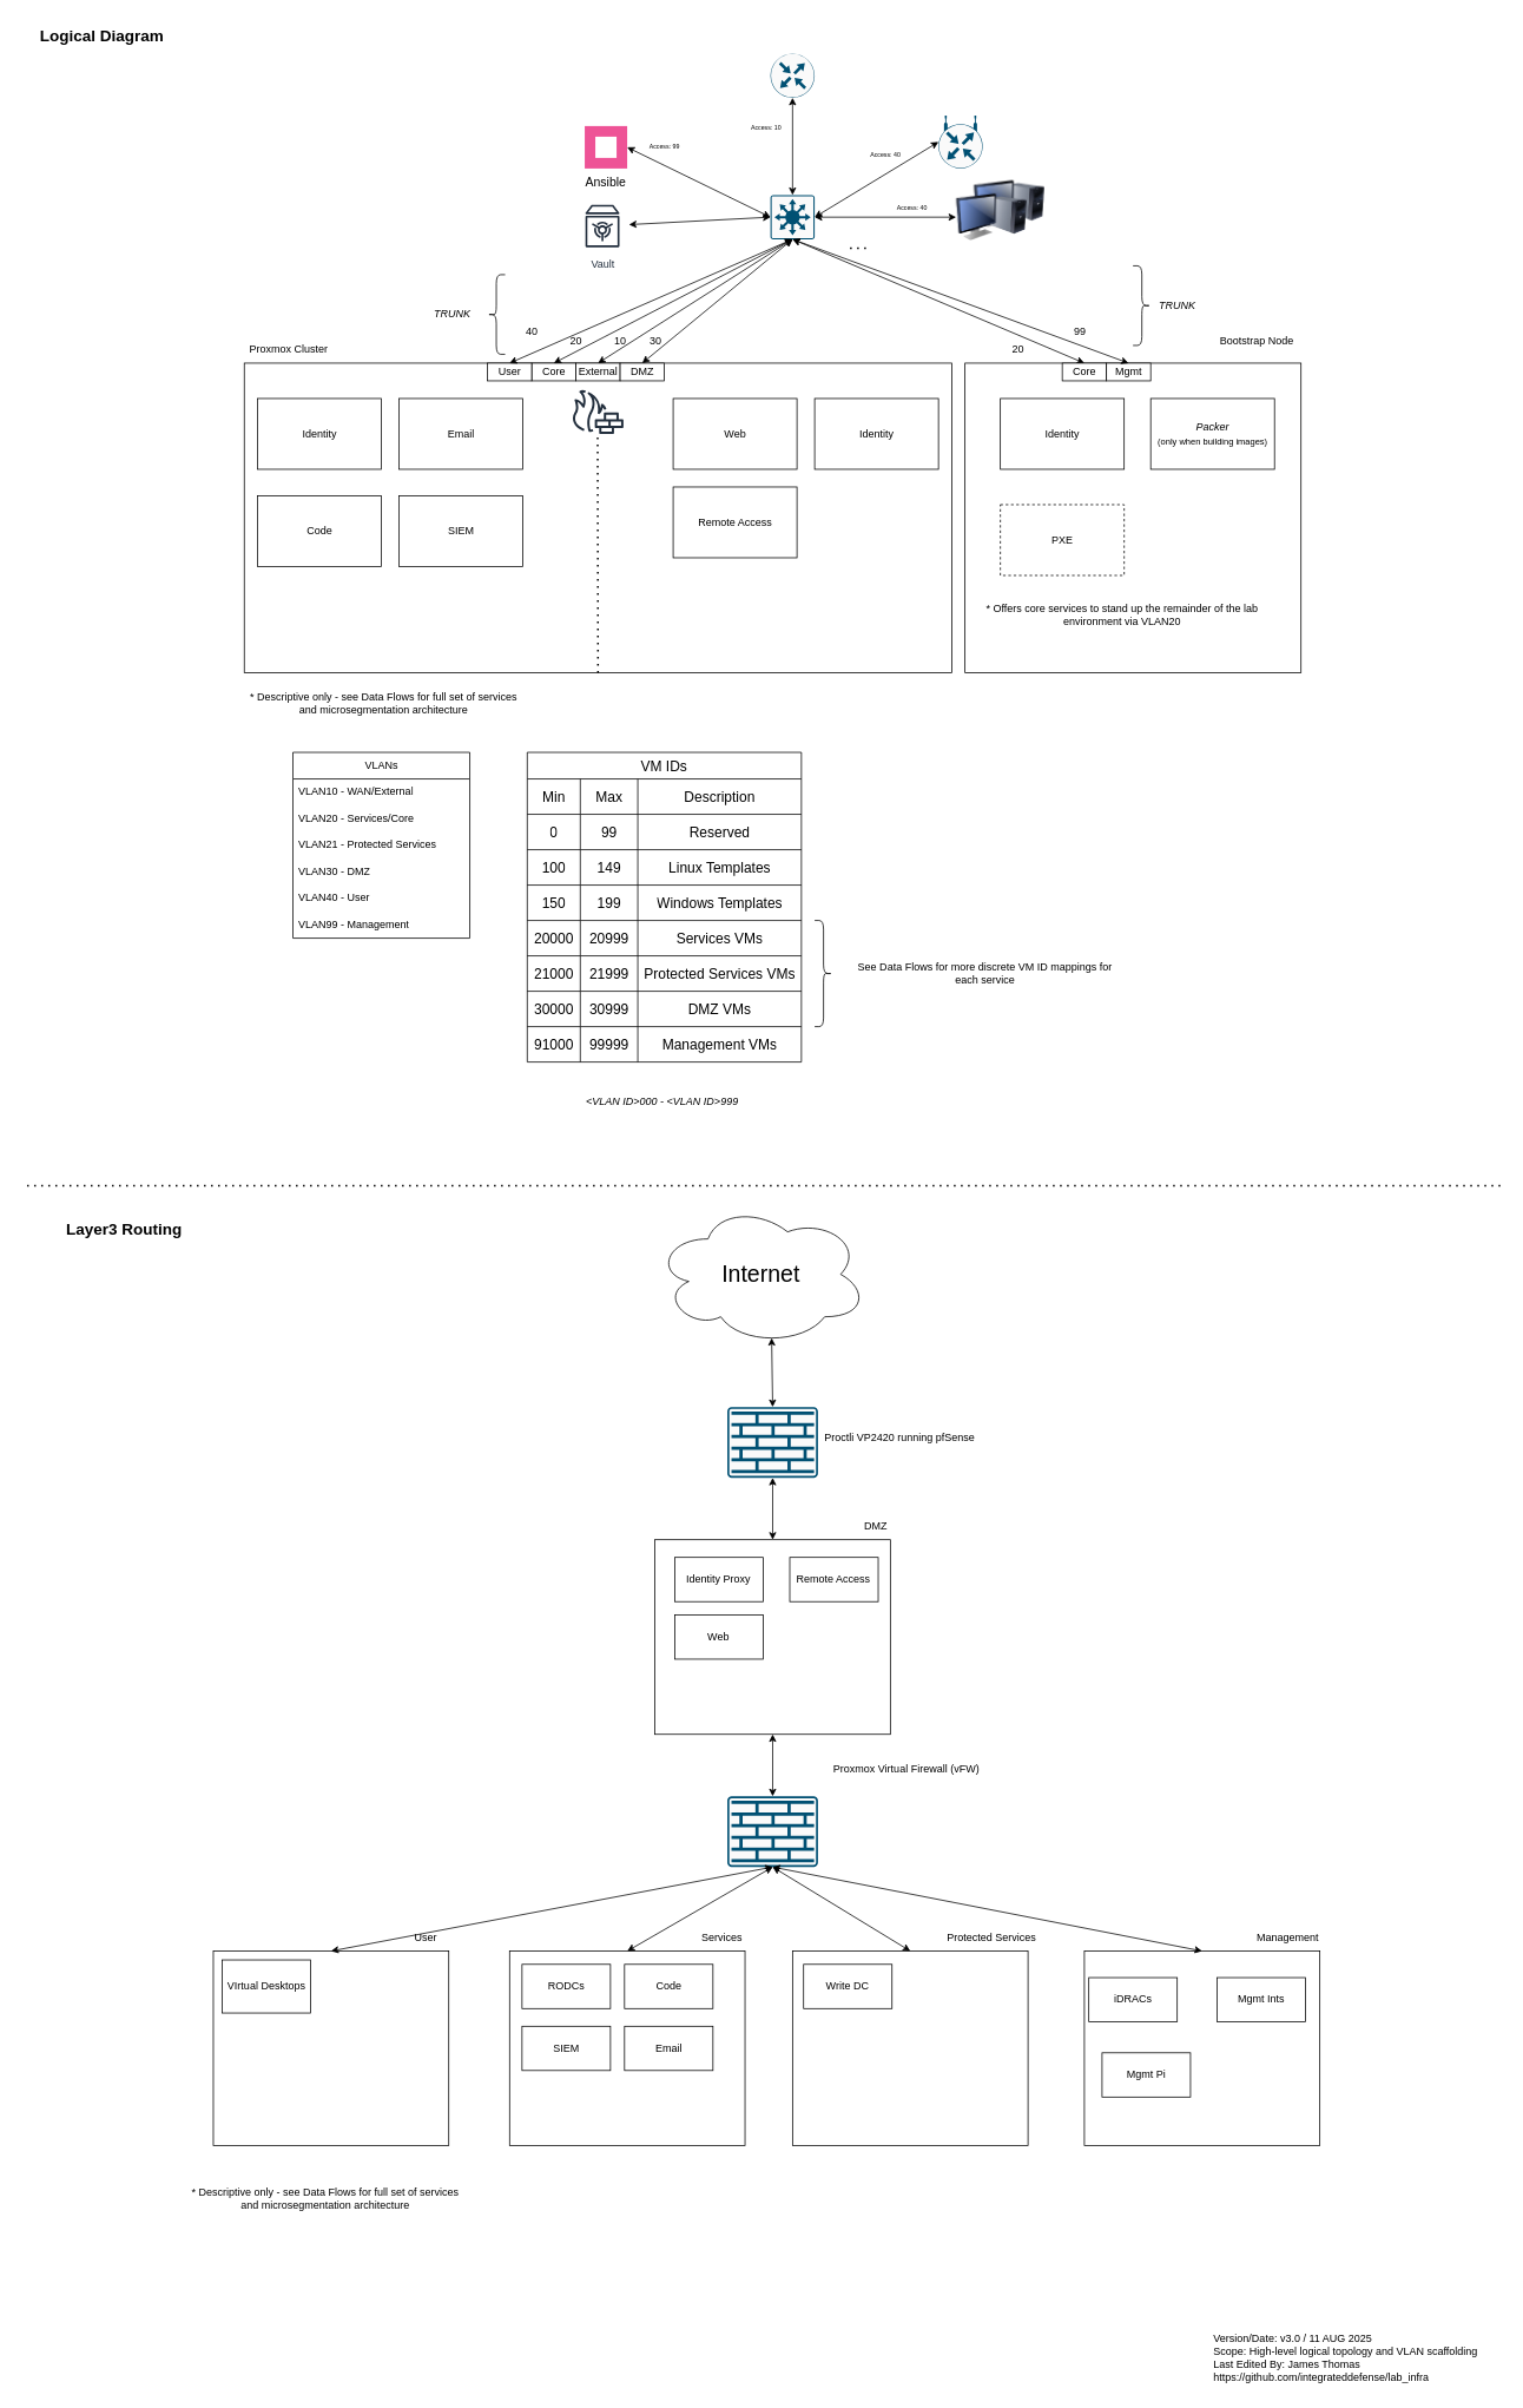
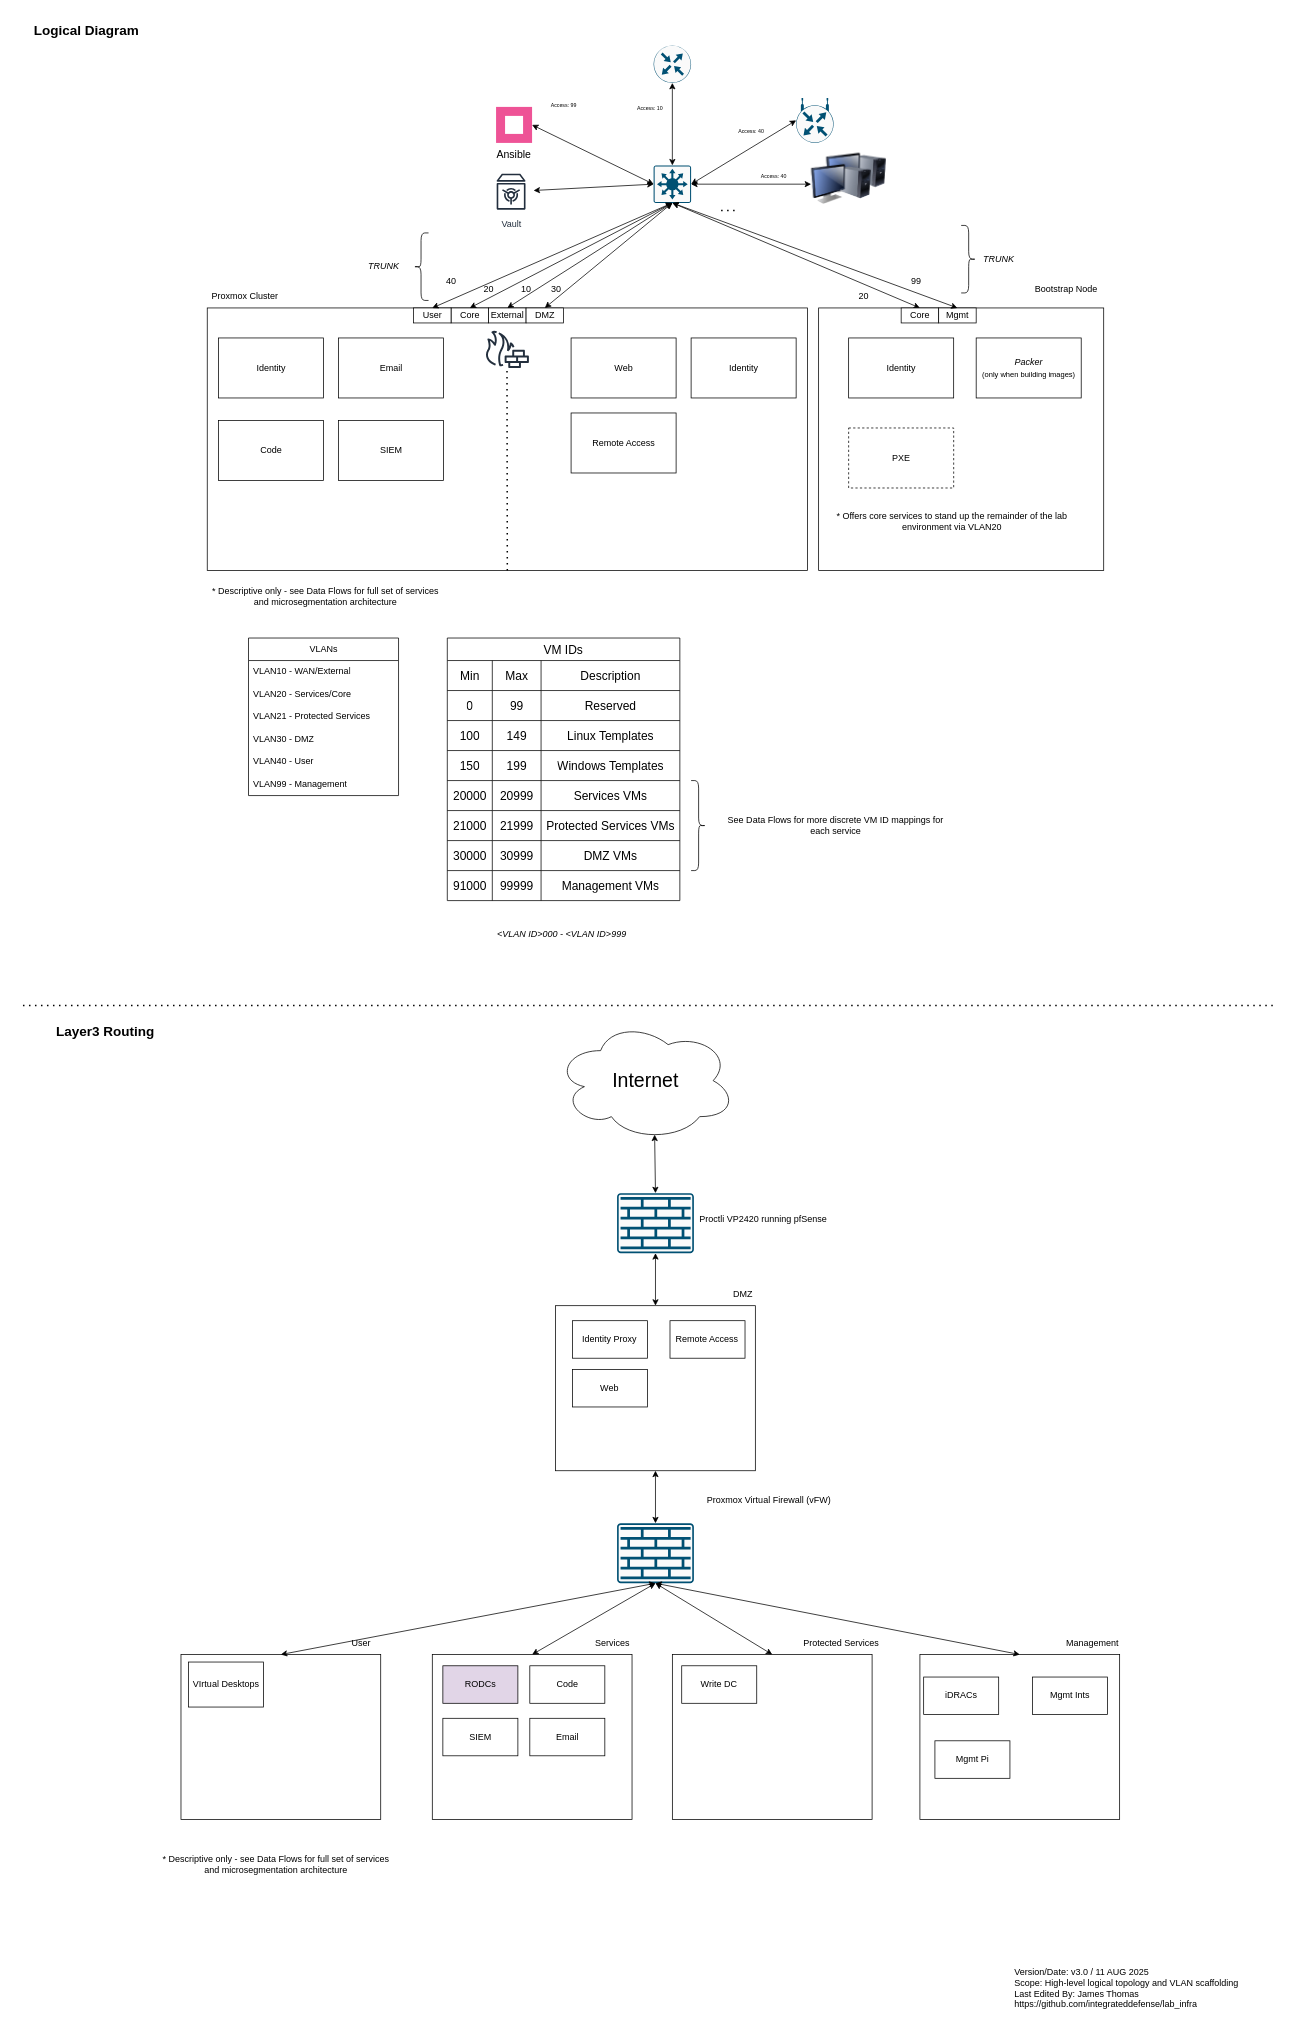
- <mxCell id="41" value="Access: 99" style="text;html=1;align=center;verticalAlign=middle;whiteSpace=wrap;rounded=0;fontSize=7;" parent="1" vertex="1"><mxGeometry x="720.63" y="151" width="60" height="30" as="geometry" /></mxCell>
+ <mxCell id="41" value="Access: 99" style="text;html=1;align=center;verticalAlign=middle;whiteSpace=wrap;rounded=0;fontSize=7;" parent="1" vertex="1"><mxGeometry x="720.63" y="126" width="60" height="30" as="geometry" /></mxCell>
- <mxCell id="106" value="Layer3 Routing" style="text;html=1;align=center;verticalAlign=middle;whiteSpace=wrap;rounded=0;fontSize=18;fontStyle=1" vertex="1" parent="1"><mxGeometry x="45" y="1370" width="190" height="40" as="geometry" /></mxCell>
+ <mxCell id="106" value="Layer3 Routing" style="text;html=1;align=center;verticalAlign=middle;whiteSpace=wrap;rounded=0;fontSize=18;fontStyle=1" vertex="1" parent="1"><mxGeometry x="45" y="1355" width="190" height="40" as="geometry" /></mxCell>
- <mxCell id="127" value="RODCs" style="rounded=0;whiteSpace=wrap;html=1;" vertex="1" parent="1"><mxGeometry x="589.72" y="2220" width="100" height="50" as="geometry" /></mxCell>
+ <mxCell id="127" value="RODCs" style="rounded=0;whiteSpace=wrap;html=1;fillColor=#e1d5e7;" vertex="1" parent="1"><mxGeometry x="589.72" y="2220" width="100" height="50" as="geometry" /></mxCell>
- <mxCell id="50" value="Version/Date: v3.0 / 11 AUG 2025&lt;div&gt;Scope: High-level logical topology and VLAN scaffolding&lt;/div&gt;&lt;div&gt;Last Edited By: James Thomas&lt;br&gt;https://github.com/integrateddefense/lab_infra&lt;/div&gt;" style="text;html=1;align=left;verticalAlign=middle;whiteSpace=wrap;rounded=0;spacingBottom=0;" parent="1" vertex="1"><mxGeometry x="1370" y="2615" width="330" height="100" as="geometry" /></mxCell>
+ <mxCell id="50" value="Version/Date: v3.0 / 11 AUG 2025&lt;div&gt;Scope: High-level logical topology and VLAN scaffolding&lt;/div&gt;&lt;div&gt;Last Edited By: James Thomas&lt;br&gt;https://github.com/integrateddefense/lab_infra&lt;/div&gt;" style="text;html=1;align=left;verticalAlign=middle;whiteSpace=wrap;rounded=0;spacingBottom=0;" parent="1" vertex="1"><mxGeometry x="1350" y="2600" width="330" height="100" as="geometry" /></mxCell>
